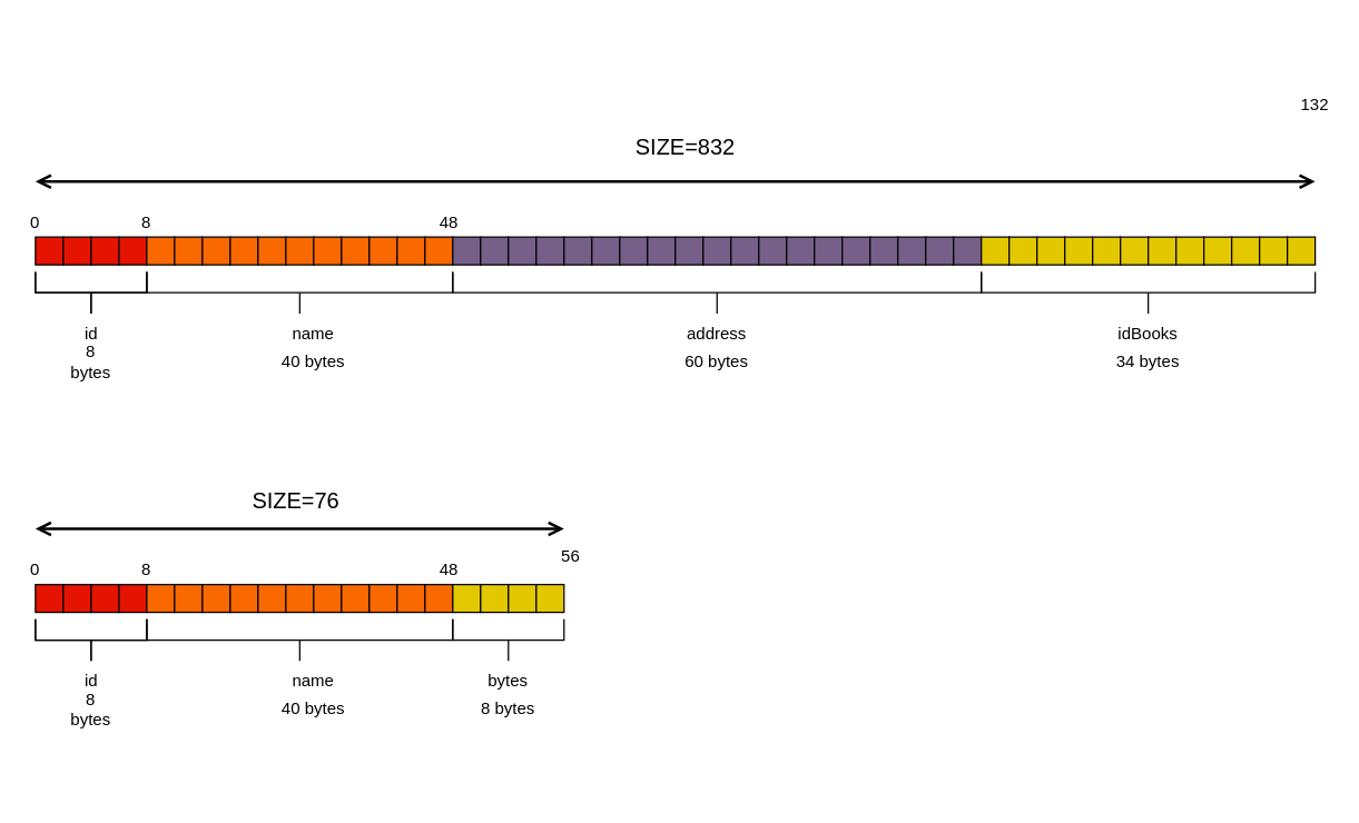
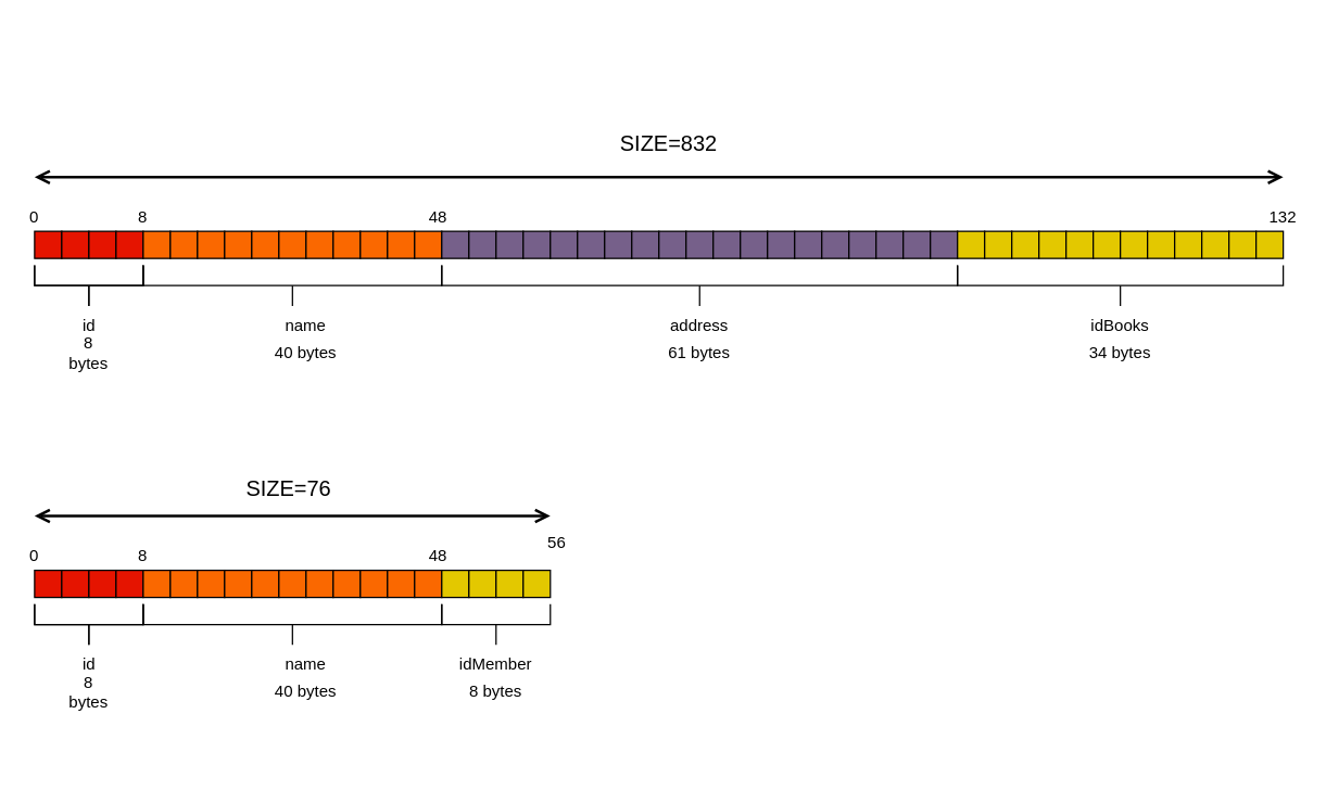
- <mxCell id="62" value="132" style="text;html=1;strokeColor=none;fillColor=none;align=center;verticalAlign=middle;whiteSpace=wrap;rounded=0;" vertex="1" parent="1"><mxGeometry x="935" y="65" width="20" height="20" as="geometry" /></mxCell>
+ <mxCell id="62" value="132" style="text;html=1;strokeColor=none;fillColor=none;align=center;verticalAlign=middle;whiteSpace=wrap;rounded=0;" vertex="1" parent="1"><mxGeometry x="935" y="150" width="20" height="20" as="geometry" /></mxCell>
- <mxCell id="47" value="60 bytes" style="text;html=1;strokeColor=none;fillColor=none;align=center;verticalAlign=middle;whiteSpace=wrap;rounded=0;" vertex="1" parent="1"><mxGeometry x="485" y="250" width="60" height="20" as="geometry" /></mxCell>
+ <mxCell id="47" value="61 bytes" style="text;html=1;strokeColor=none;fillColor=none;align=center;verticalAlign=middle;whiteSpace=wrap;rounded=0;" vertex="1" parent="1"><mxGeometry x="485" y="250" width="60" height="20" as="geometry" /></mxCell>
- <mxCell id="98" value="bytes" style="text;html=1;strokeColor=none;fillColor=none;align=center;verticalAlign=middle;whiteSpace=wrap;rounded=0;" vertex="1" parent="1"><mxGeometry x="345" y="480" width="40" height="20" as="geometry" /></mxCell>
+ <mxCell id="98" value="idMember" style="text;html=1;strokeColor=none;fillColor=none;align=center;verticalAlign=middle;whiteSpace=wrap;rounded=0;" vertex="1" parent="1"><mxGeometry x="345" y="480" width="40" height="20" as="geometry" /></mxCell>
